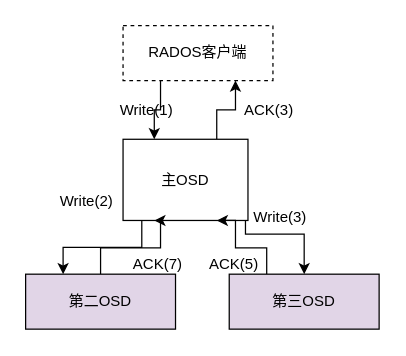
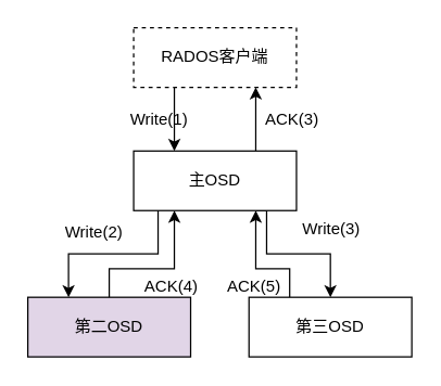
- <mxCell id="7" value="主OSD" style="rounded=0;whiteSpace=wrap;html=1;fontStyle=0" vertex="1" parent="1"><mxGeometry x="98" y="111" width="100" height="65" as="geometry" /></mxCell>
+ <mxCell id="7" value="主OSD" style="rounded=0;whiteSpace=wrap;html=1;fontStyle=0" vertex="1" parent="1"><mxGeometry x="98" y="111" width="120" height="44" as="geometry" /></mxCell>
- <mxCell id="13" value="Write(2)" style="text;html=1;strokeColor=none;fillColor=none;align=center;verticalAlign=middle;whiteSpace=wrap;rounded=0;" vertex="1" parent="1"><mxGeometry x="49" y="151" width="40" height="20" as="geometry" /></mxCell>
+ <mxCell id="13" value="Write(2)" style="text;html=1;strokeColor=none;fillColor=none;align=center;verticalAlign=middle;whiteSpace=wrap;rounded=0;" vertex="1" parent="1"><mxGeometry x="49" y="161" width="40" height="20" as="geometry" /></mxCell>
- <mxCell id="14" value="Write(3)" style="text;html=1;strokeColor=none;fillColor=none;align=center;verticalAlign=middle;whiteSpace=wrap;rounded=0;" vertex="1" parent="1"><mxGeometry x="204" y="164" width="40" height="20" as="geometry" /></mxCell>
+ <mxCell id="14" value="Write(3)" style="text;html=1;strokeColor=none;fillColor=none;align=center;verticalAlign=middle;whiteSpace=wrap;rounded=0;" vertex="1" parent="1"><mxGeometry x="224" y="159" width="40" height="20" as="geometry" /></mxCell>
- <mxCell id="15" value="ACK(7)" style="text;html=1;strokeColor=none;fillColor=none;align=center;verticalAlign=middle;whiteSpace=wrap;rounded=0;" vertex="1" parent="1"><mxGeometry x="106" y="201" width="40" height="20" as="geometry" /></mxCell>
+ <mxCell id="15" value="ACK(4)" style="text;html=1;strokeColor=none;fillColor=none;align=center;verticalAlign=middle;whiteSpace=wrap;rounded=0;" vertex="1" parent="1"><mxGeometry x="106" y="201" width="40" height="20" as="geometry" /></mxCell>
- <mxCell id="11" value="第三OSD" style="rounded=0;whiteSpace=wrap;html=1;fontStyle=0;fillColor=#e1d5e7;" vertex="1" parent="1"><mxGeometry x="183" y="219" width="120" height="44" as="geometry" /></mxCell>
+ <mxCell id="11" value="第三OSD" style="rounded=0;whiteSpace=wrap;html=1;fontStyle=0" vertex="1" parent="1"><mxGeometry x="183" y="219" width="120" height="44" as="geometry" /></mxCell>
